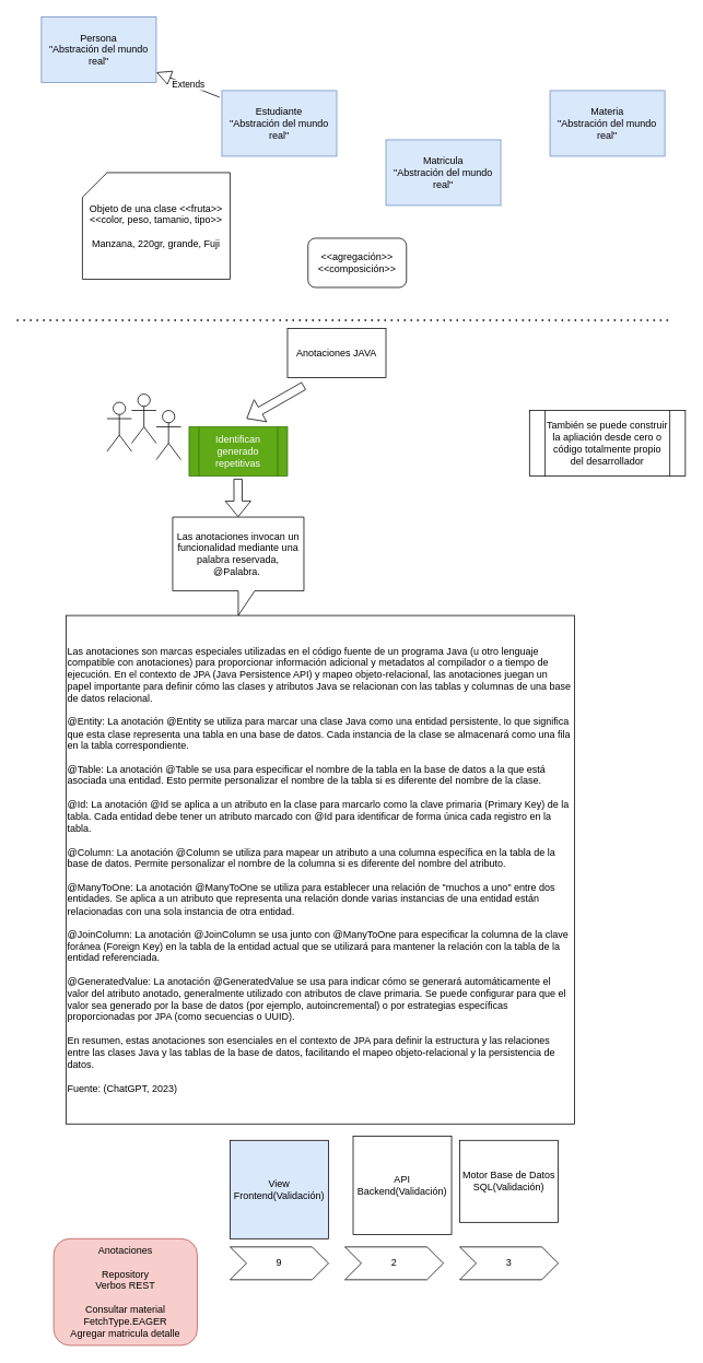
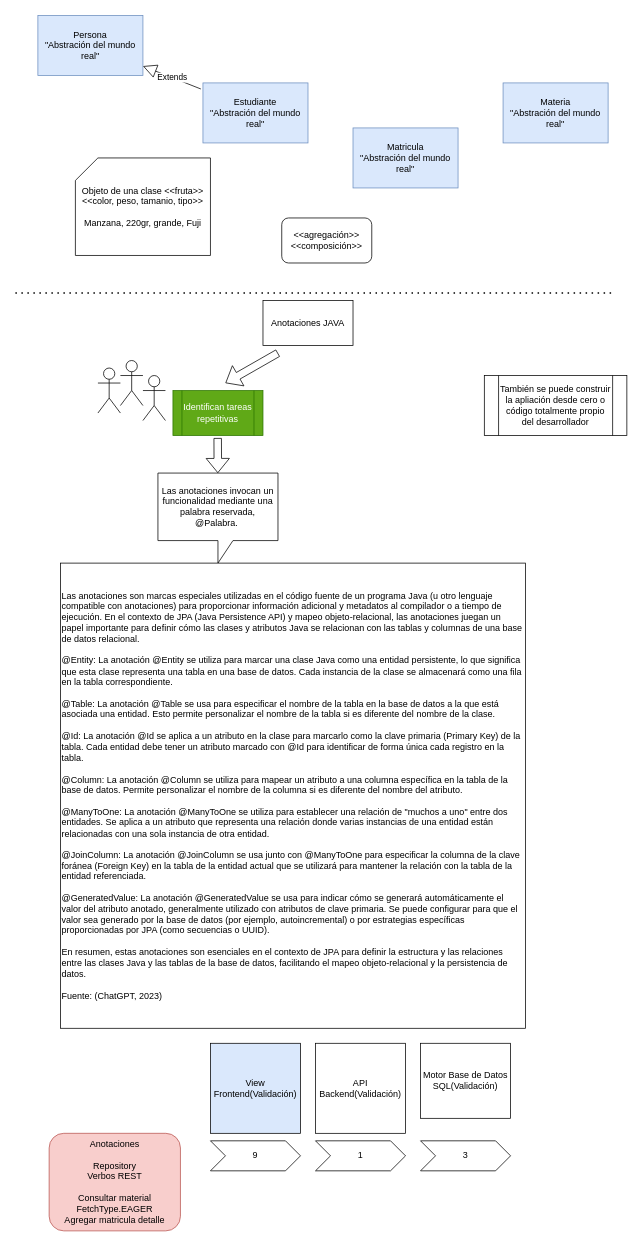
- <mxCell id="15" value="Identifican generado repetitivas" style="shape=process;whiteSpace=wrap;html=1;backgroundOutline=1;fillColor=#60a917;strokeColor=#2D7600;fontColor=#ffffff;" vertex="1" parent="1"><mxGeometry x="230" y="520" width="120" height="60" as="geometry" /></mxCell>
+ <mxCell id="15" value="Identifican tareas repetitivas" style="shape=process;whiteSpace=wrap;html=1;backgroundOutline=1;fillColor=#60a917;strokeColor=#2D7600;fontColor=#ffffff;" vertex="1" parent="1"><mxGeometry x="230" y="520" width="120" height="60" as="geometry" /></mxCell>
- <mxCell id="22" value="API&lt;br&gt;Backend(Validación)" style="whiteSpace=wrap;html=1;aspect=fixed;" vertex="1" parent="1"><mxGeometry x="430" y="1385" width="120" height="120" as="geometry" /></mxCell>
+ <mxCell id="22" value="API&lt;br&gt;Backend(Validación)" style="whiteSpace=wrap;html=1;aspect=fixed;" vertex="1" parent="1"><mxGeometry x="420" y="1390" width="120" height="120" as="geometry" /></mxCell>
- <mxCell id="25" value="2" style="shape=step;perimeter=stepPerimeter;whiteSpace=wrap;html=1;fixedSize=1;" vertex="1" parent="1"><mxGeometry x="420" y="1520" width="120" height="40" as="geometry" /></mxCell>
+ <mxCell id="25" value="1" style="shape=step;perimeter=stepPerimeter;whiteSpace=wrap;html=1;fixedSize=1;" vertex="1" parent="1"><mxGeometry x="420" y="1520" width="120" height="40" as="geometry" /></mxCell>
